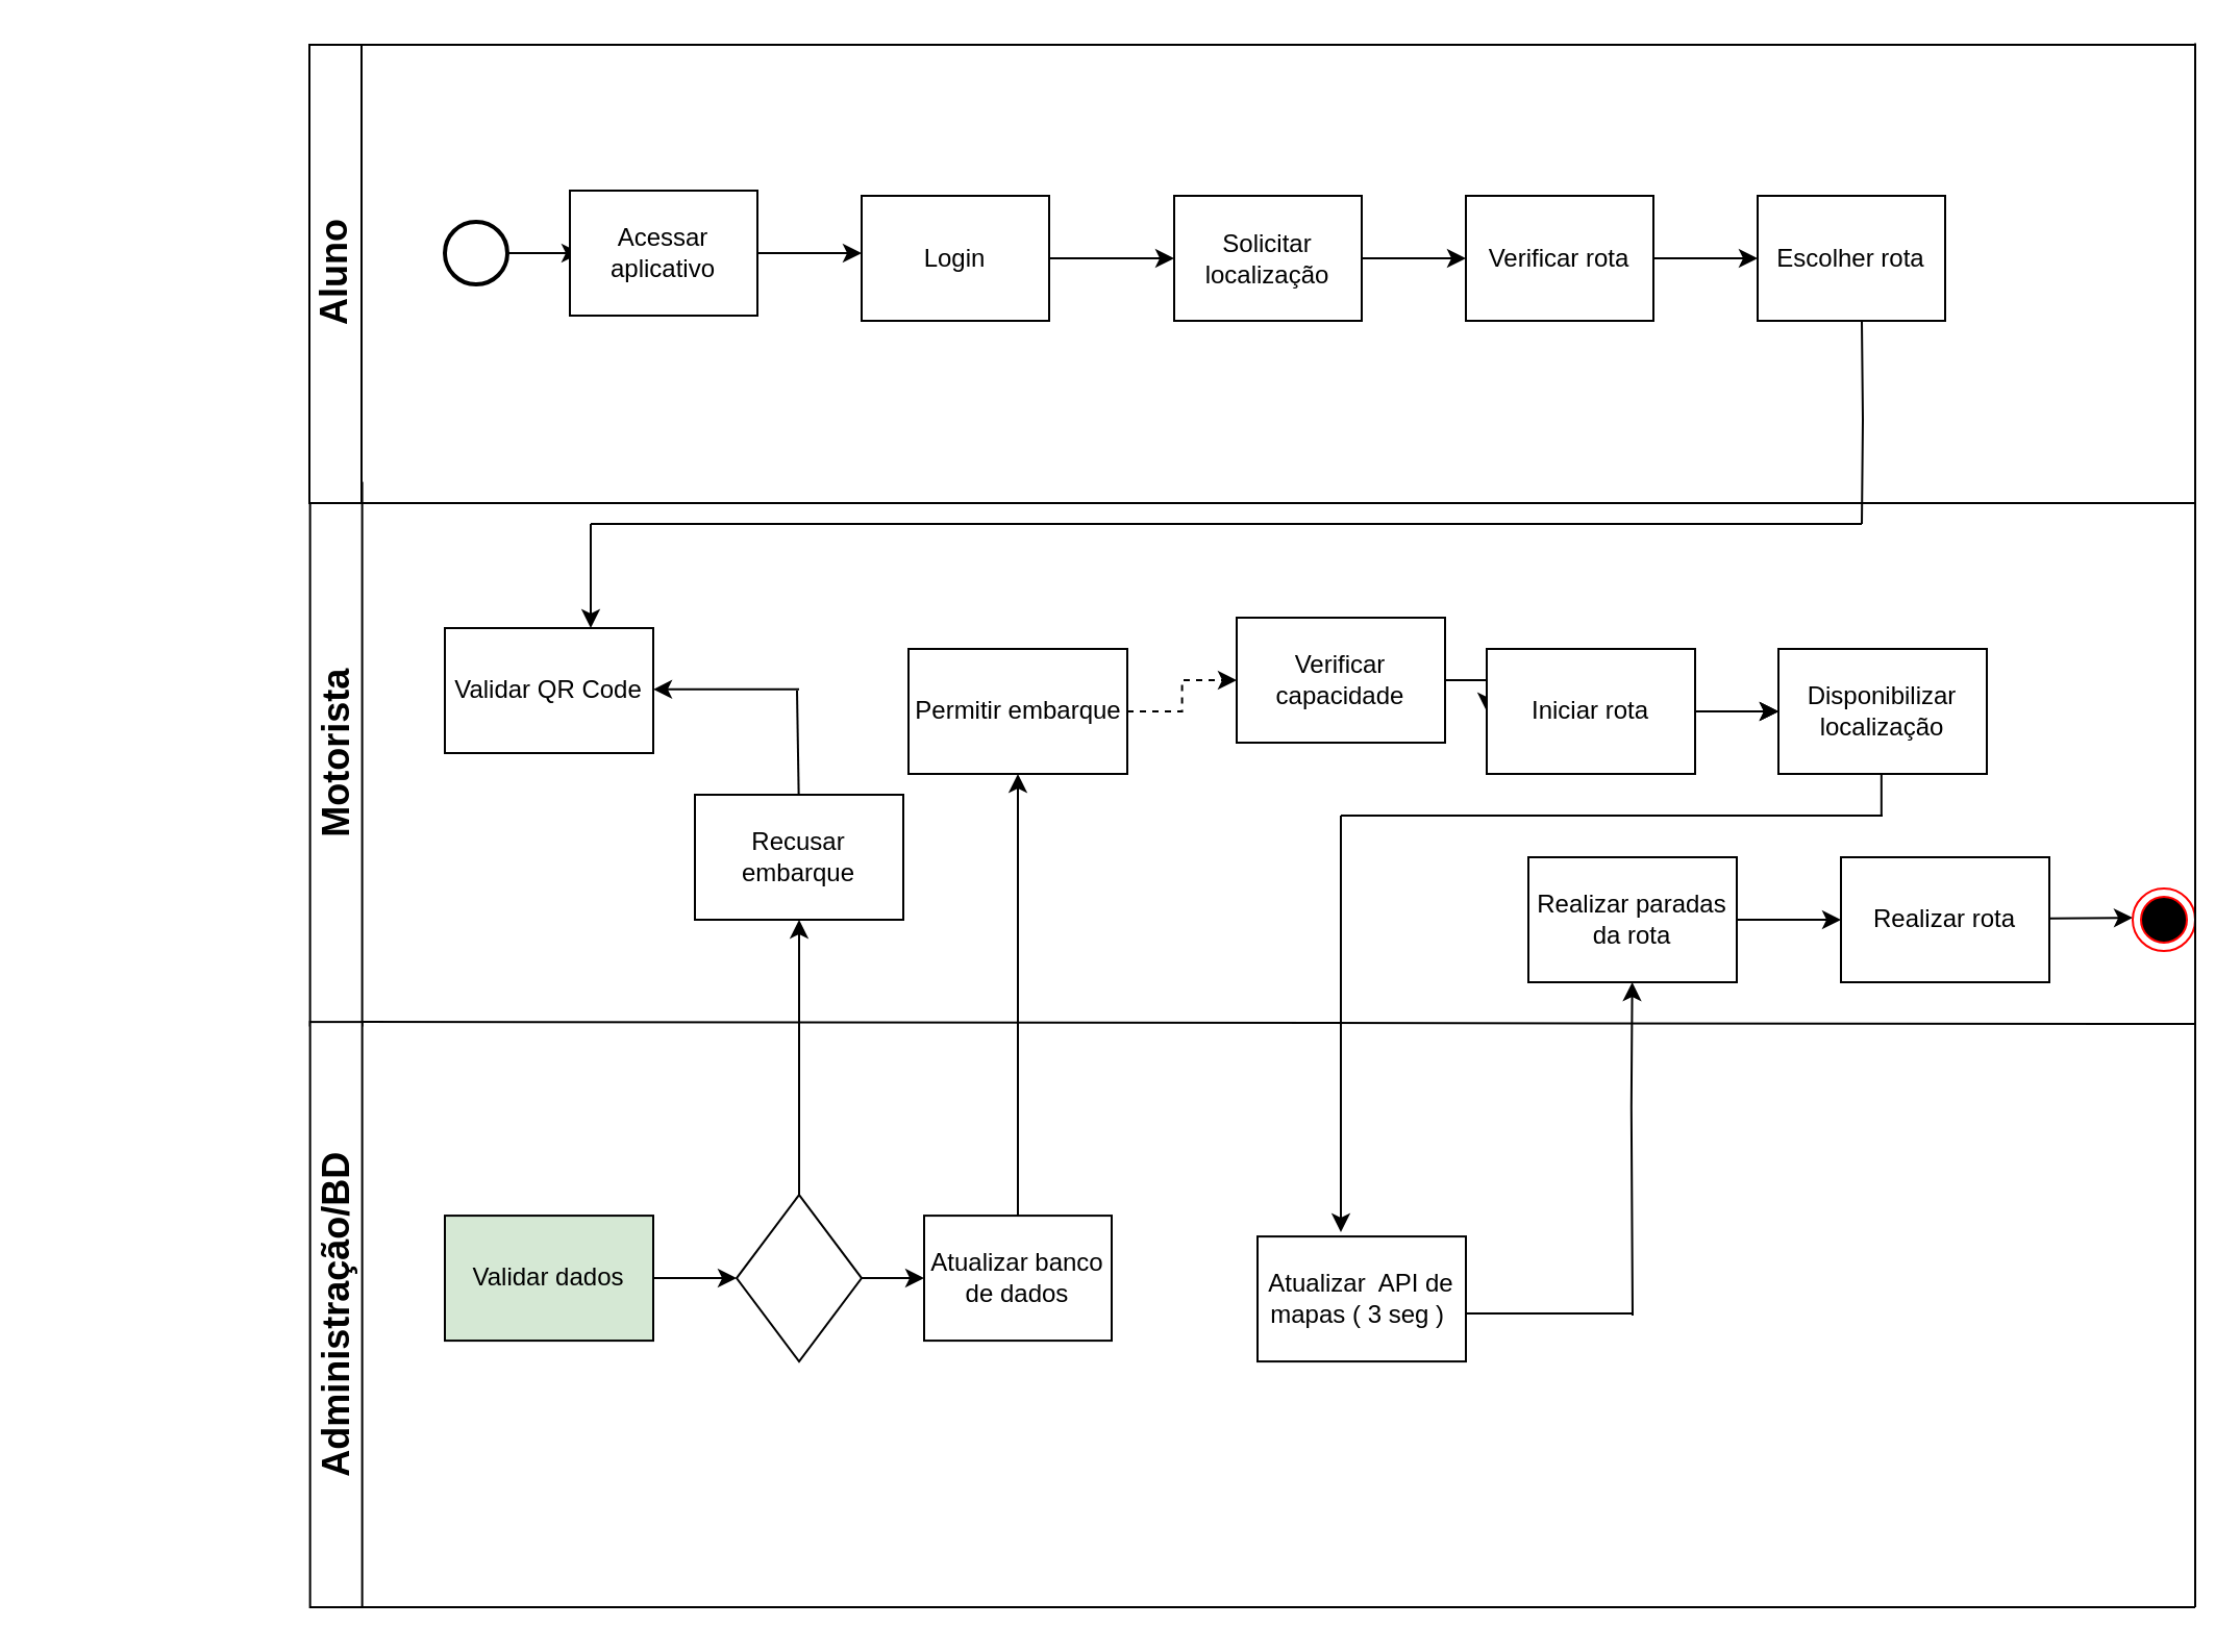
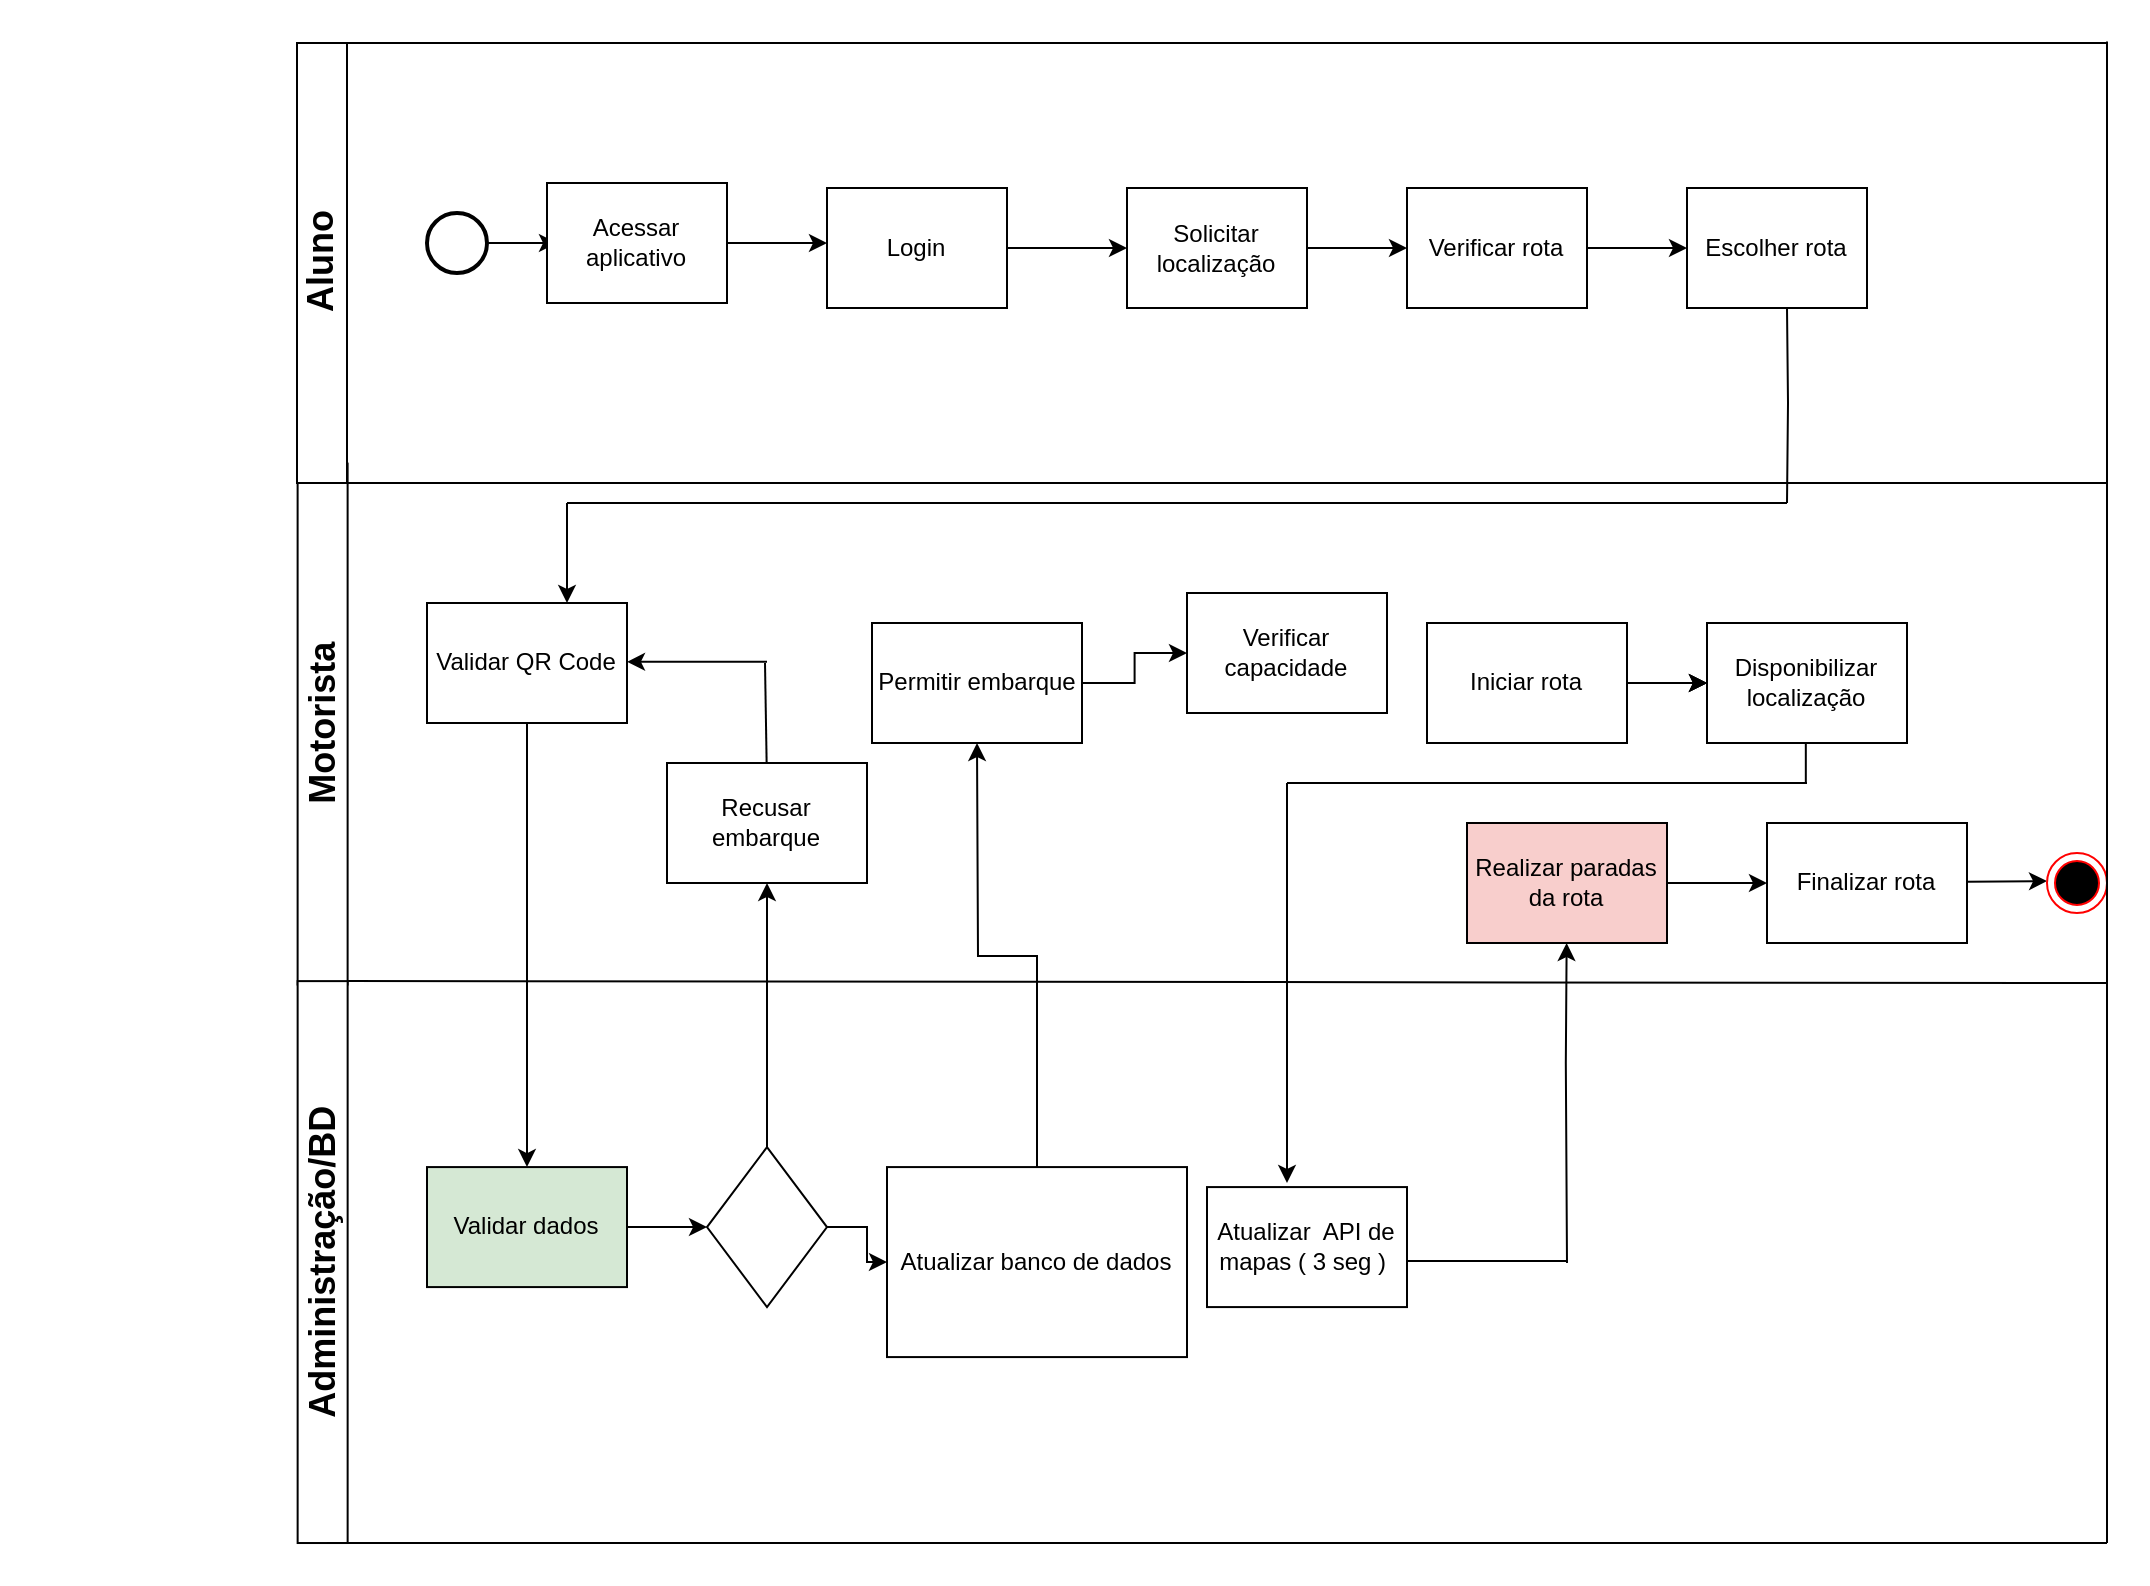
- <mxCell id="29" style="edgeStyle=orthogonalEdgeStyle;rounded=0;orthogonalLoop=1;jettySize=auto;html=1;entryX=0;entryY=0.5;entryDx=0;entryDy=0;" edge="1" parent="1" source="30" target="34"><mxGeometry relative="1" as="geometry" /></mxCell>
- <mxCell id="27" style="edgeStyle=orthogonalEdgeStyle;rounded=0;orthogonalLoop=1;jettySize=auto;html=1;entryX=0;entryY=0.5;entryDx=0;entryDy=0;dashed=1;" edge="1" parent="1" source="28" target="30"><mxGeometry relative="1" as="geometry" /></mxCell>
+ <mxCell id="27" style="edgeStyle=orthogonalEdgeStyle;rounded=0;orthogonalLoop=1;jettySize=auto;html=1;entryX=0;entryY=0.5;entryDx=0;entryDy=0;" edge="1" parent="1" source="28" target="30"><mxGeometry relative="1" as="geometry" /></mxCell>
- <mxCell id="39" value="Realizar paradas da rota" style="rounded=0;whiteSpace=wrap;html=1;" vertex="1" parent="1"><mxGeometry x="733" y="411" width="100" height="60" as="geometry" /></mxCell>
+ <mxCell id="39" value="Realizar paradas da rota" style="rounded=0;whiteSpace=wrap;html=1;fillColor=#f8cecc;" vertex="1" parent="1"><mxGeometry x="733" y="411" width="100" height="60" as="geometry" /></mxCell>
- <mxCell id="41" value="Realizar rota" style="rounded=0;whiteSpace=wrap;html=1;" vertex="1" parent="1"><mxGeometry x="883" y="411" width="100" height="60" as="geometry" /></mxCell>
+ <mxCell id="41" value="Finalizar rota" style="rounded=0;whiteSpace=wrap;html=1;" vertex="1" parent="1"><mxGeometry x="883" y="411" width="100" height="60" as="geometry" /></mxCell>
+ <mxCell id="20" style="edgeStyle=orthogonalEdgeStyle;rounded=0;orthogonalLoop=1;jettySize=auto;html=1;entryX=0.5;entryY=0;entryDx=0;entryDy=0;" edge="1" parent="1" source="21" target="24"><mxGeometry relative="1" as="geometry" /></mxCell>
- <mxCell id="26" value="Atualizar banco de dados" style="rounded=0;whiteSpace=wrap;html=1;" vertex="1" parent="1"><mxGeometry x="443" y="583.04" width="90" height="60" as="geometry" /></mxCell>
+ <mxCell id="26" value="Atualizar banco de dados" style="rounded=0;whiteSpace=wrap;html=1;" vertex="1" parent="1"><mxGeometry x="443" y="583.04" width="150" height="95" as="geometry" /></mxCell>
